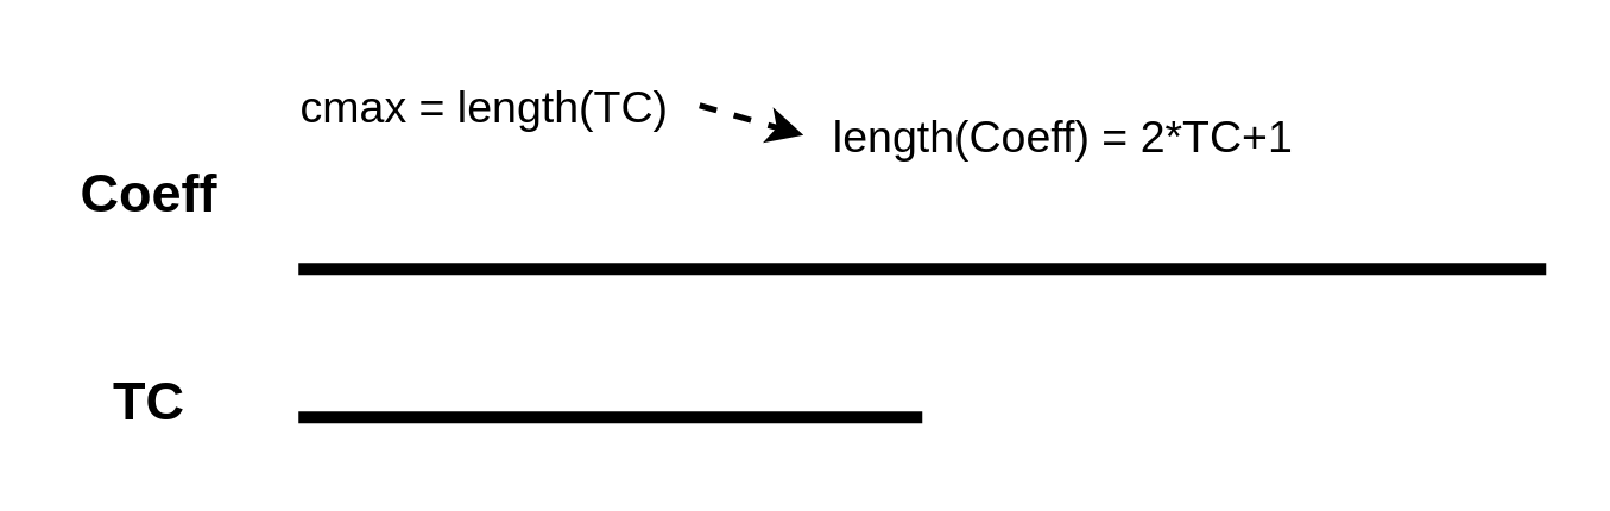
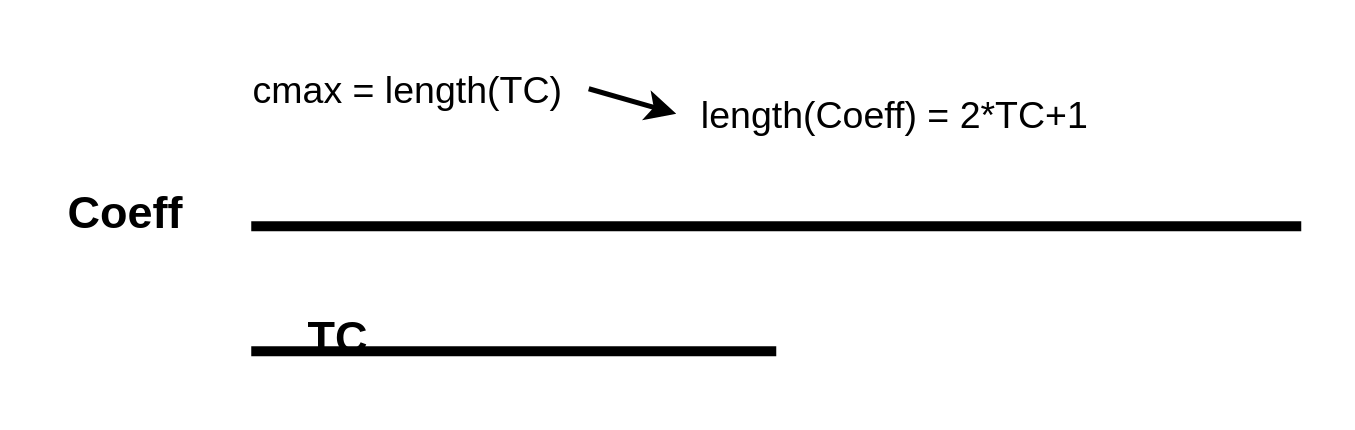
- <mxCell id="8" value="" style="endArrow=classic;html=1;rounded=0;fontSize=15;strokeWidth=2;exitX=1;exitY=0.5;exitDx=0;exitDy=0;entryX=0;entryY=0.5;entryDx=0;entryDy=0;dashed=1;" edge="1" parent="1" source="6" target="7"><mxGeometry width="50" height="50" relative="1" as="geometry"><mxPoint x="240" y="45" as="sourcePoint" /><mxPoint x="270" y="44.5" as="targetPoint" /></mxGeometry></mxCell>
+ <mxCell id="8" value="" style="endArrow=classic;html=1;rounded=0;fontSize=15;strokeWidth=2;exitX=1;exitY=0.5;exitDx=0;exitDy=0;entryX=0;entryY=0.5;entryDx=0;entryDy=0;" edge="1" parent="1" source="6" target="7"><mxGeometry width="50" height="50" relative="1" as="geometry"><mxPoint x="240" y="45" as="sourcePoint" /><mxPoint x="270" y="44.5" as="targetPoint" /></mxGeometry></mxCell>
- <mxCell id="3" value="&lt;font style=&quot;font-size: 18px&quot;&gt;&lt;b&gt;Coeff&lt;/b&gt;&lt;/font&gt;" style="text;html=1;strokeColor=none;fillColor=none;align=center;verticalAlign=middle;whiteSpace=wrap;rounded=0;" vertex="1" parent="1"><mxGeometry x="20" y="50" width="60" height="30" as="geometry" /></mxCell>
+ <mxCell id="3" value="&lt;font style=&quot;font-size: 18px&quot;&gt;&lt;b&gt;Coeff&lt;/b&gt;&lt;/font&gt;" style="text;html=1;strokeColor=none;fillColor=none;align=center;verticalAlign=middle;whiteSpace=wrap;rounded=0;" vertex="1" parent="1"><mxGeometry x="20" y="70" width="60" height="30" as="geometry" /></mxCell>
- <mxCell id="5" value="&lt;font style=&quot;font-size: 18px&quot;&gt;&lt;b&gt;TC&lt;/b&gt;&lt;/font&gt;" style="text;html=1;strokeColor=none;fillColor=none;align=center;verticalAlign=middle;whiteSpace=wrap;rounded=0;" vertex="1" parent="1"><mxGeometry x="20" y="120" width="60" height="30" as="geometry" /></mxCell>
+ <mxCell id="5" value="&lt;font style=&quot;font-size: 18px&quot;&gt;&lt;b&gt;TC&lt;/b&gt;&lt;/font&gt;" style="text;html=1;strokeColor=none;fillColor=none;align=center;verticalAlign=middle;whiteSpace=wrap;rounded=0;" vertex="1" parent="1"><mxGeometry x="105" y="120" width="60" height="30" as="geometry" /></mxCell>
